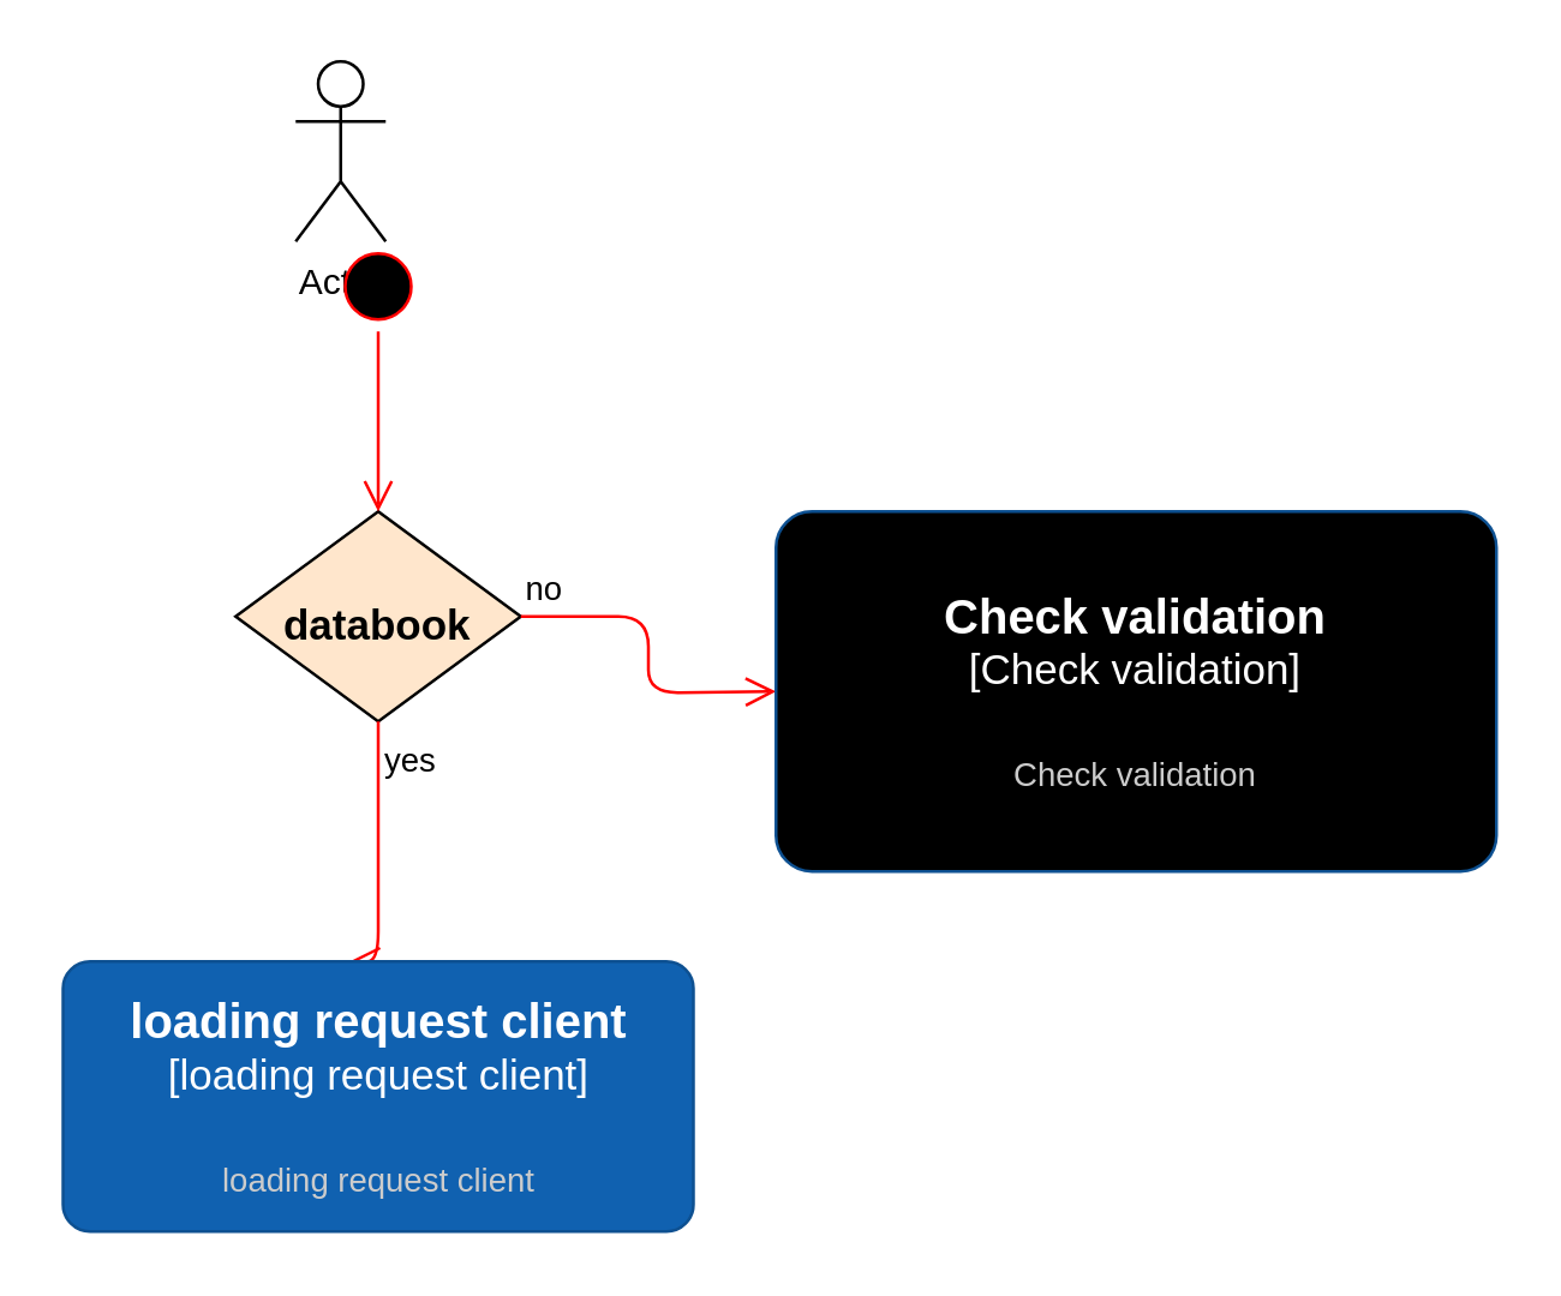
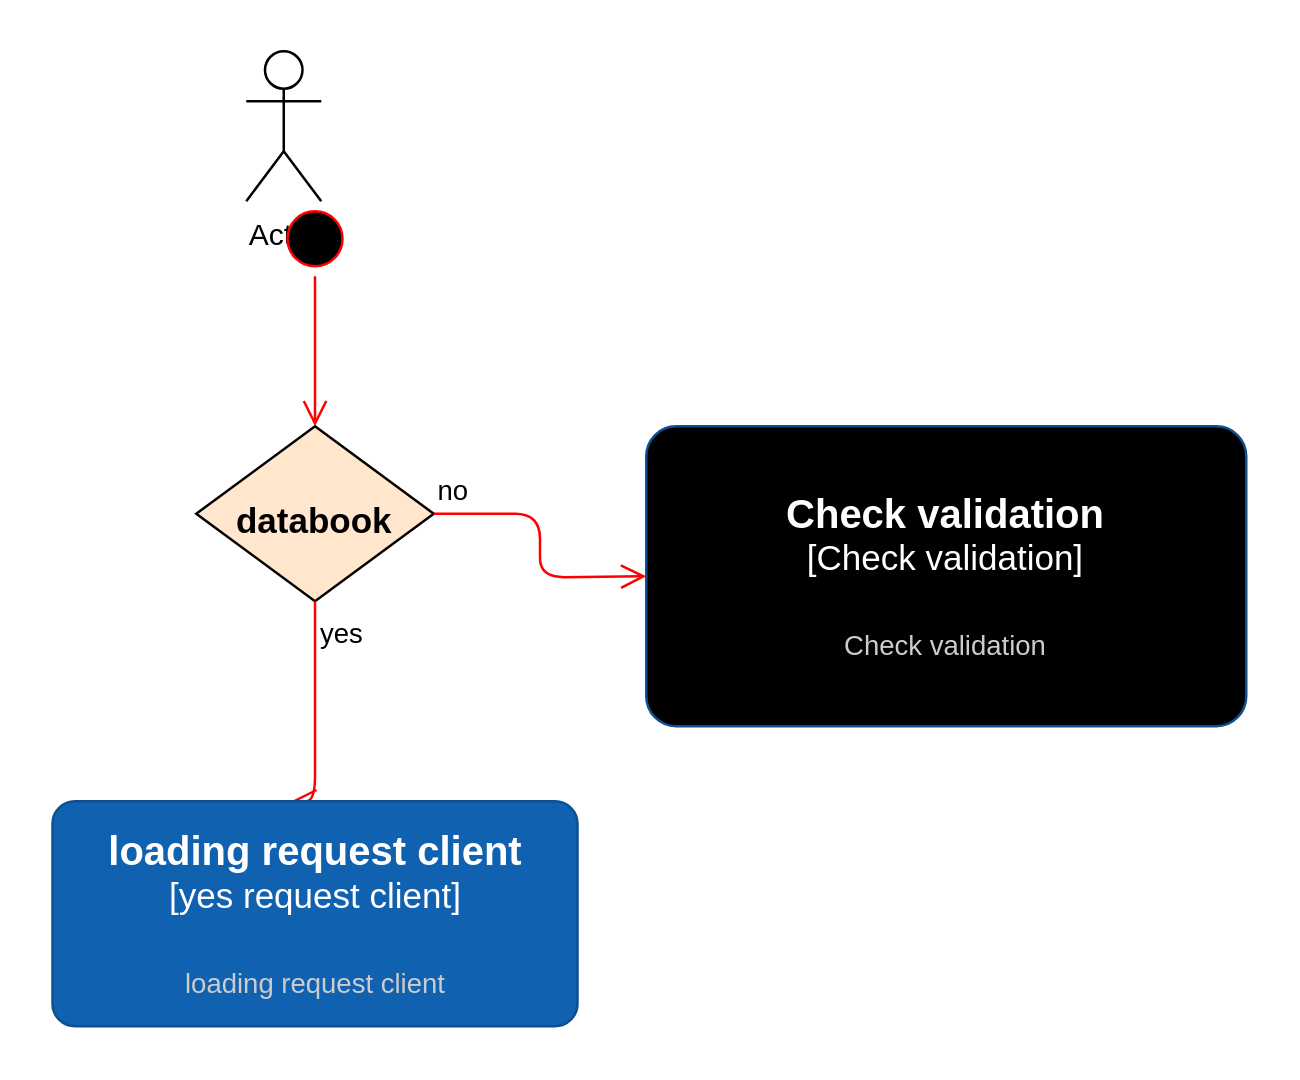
- <mxCell id="6" value="&lt;font style=&quot;font-size: 16px&quot;&gt;&lt;b&gt;loading request client&lt;/b&gt;&lt;/font&gt;&lt;div&gt;[loading request client]&lt;/div&gt;&lt;br&gt;&lt;div&gt;&lt;font style=&quot;font-size: 11px&quot;&gt;&lt;font color=&quot;#cccccc&quot;&gt;loading request client&lt;/font&gt;&lt;/div&gt;" style="rounded=1;whiteSpace=wrap;html=1;labelBackgroundColor=none;fillColor=#1061B0;fontColor=#ffffff;align=center;arcSize=10;strokeColor=#0D5091;metaEdit=1;resizable=1;points=[[0.25,0,0],[0.5,0,0],[0.75,0,0],[1,0.25,0],[1,0.5,0],[1,0.75,0],[0.75,1,0],[0.5,1,0],[0.25,1,0],[0,0.75,0],[0,0.5,0],[0,0.25,0]];fontSize=14;" vertex="1" parent="1"><mxGeometry x="20.5" y="320" width="210" height="90" as="geometry" /></mxCell>
+ <mxCell id="6" value="&lt;font style=&quot;font-size: 16px&quot;&gt;&lt;b&gt;loading request client&lt;/b&gt;&lt;/font&gt;&lt;div&gt;[yes request client]&lt;/div&gt;&lt;br&gt;&lt;div&gt;&lt;font style=&quot;font-size: 11px&quot;&gt;&lt;font color=&quot;#cccccc&quot;&gt;loading request client&lt;/font&gt;&lt;/div&gt;" style="rounded=1;whiteSpace=wrap;html=1;labelBackgroundColor=none;fillColor=#1061B0;fontColor=#ffffff;align=center;arcSize=10;strokeColor=#0D5091;metaEdit=1;resizable=1;points=[[0.25,0,0],[0.5,0,0],[0.75,0,0],[1,0.25,0],[1,0.5,0],[1,0.75,0],[0.75,1,0],[0.5,1,0],[0.25,1,0],[0,0.75,0],[0,0.5,0],[0,0.25,0]];fontSize=14;" vertex="1" parent="1"><mxGeometry x="20.5" y="320" width="210" height="90" as="geometry" /></mxCell>
